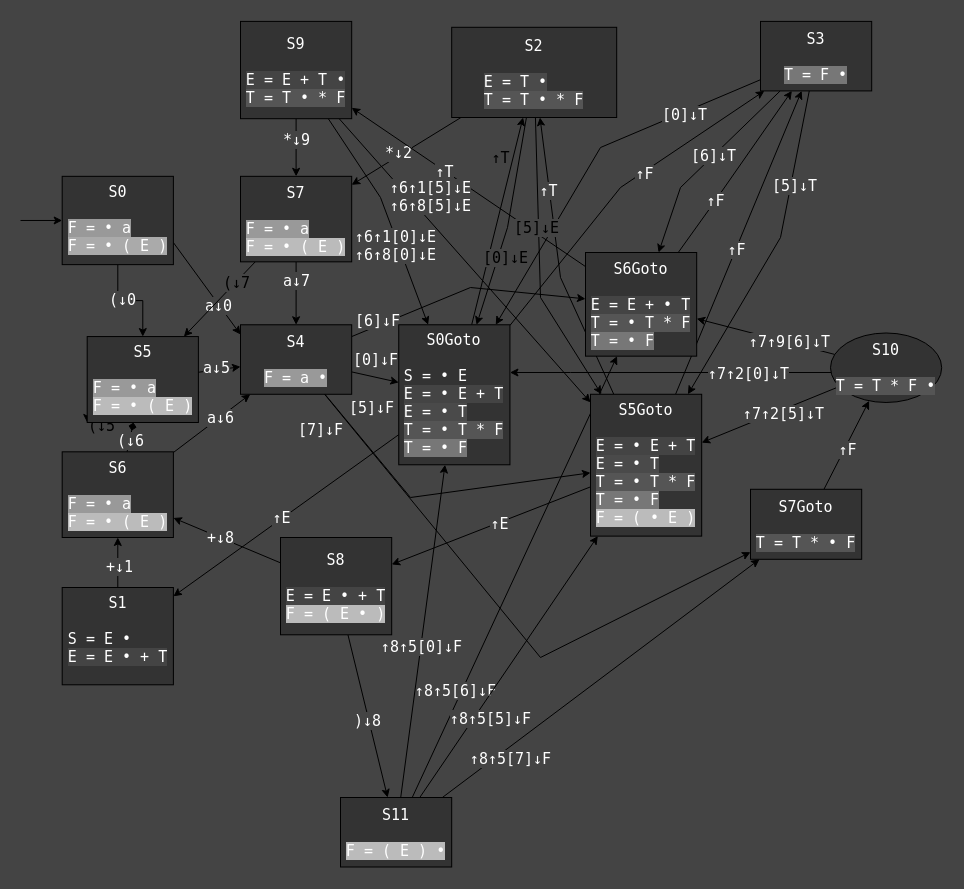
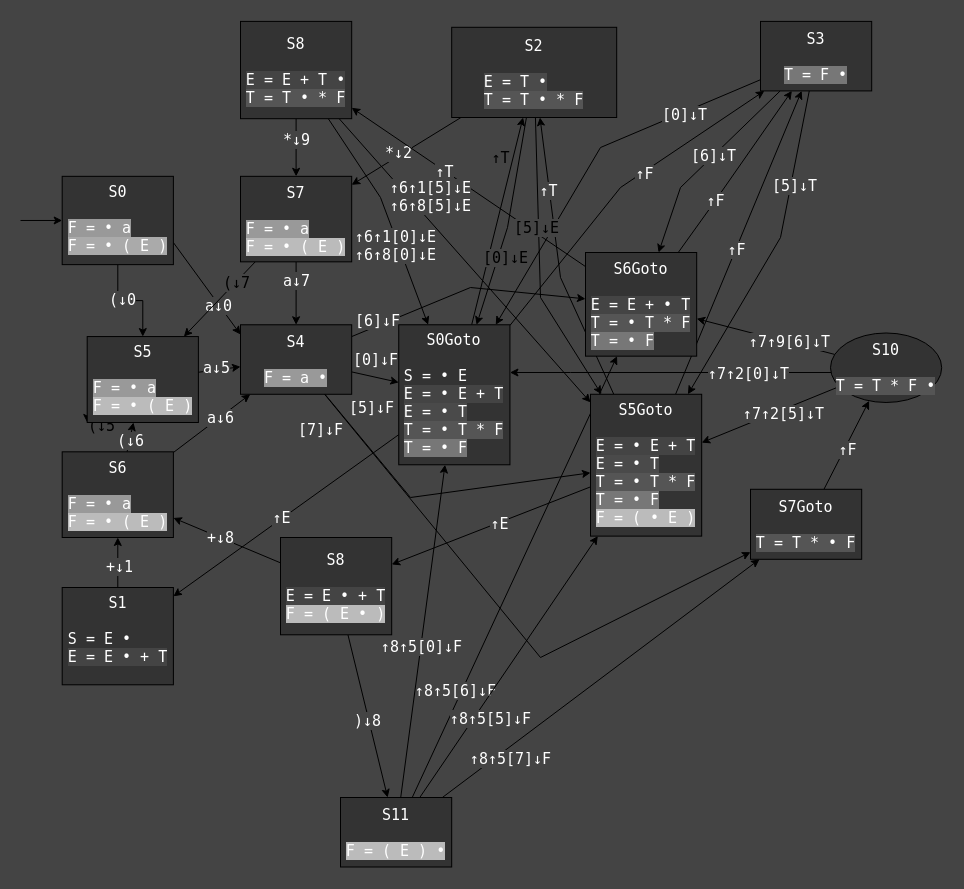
- <mxCell id="55" value="&lt;div style=&quot;font-size: 15px;&quot;&gt;S9&lt;/div&gt;&lt;div align=&quot;left&quot; style=&quot;font-size: 15px;&quot;&gt;&lt;br style=&quot;font-size: 15px;&quot;&gt;&lt;/div&gt;&lt;div align=&quot;left&quot; style=&quot;font-size: 15px;&quot;&gt;&lt;span style=&quot;font-size: 15px; background-color: rgb(68, 68, 68);&quot;&gt;E = E + T •&lt;/span&gt;&lt;/div&gt;&lt;div align=&quot;left&quot; style=&quot;font-size: 15px;&quot;&gt;&lt;span style=&quot;background-color: rgb(85, 85, 85); font-size: 15px;&quot;&gt;T = T&amp;nbsp;• * F&lt;/span&gt;&lt;/div&gt;" style="rounded=0;whiteSpace=wrap;html=1;fontFamily=monospace;spacingLeft=0;fontSize=15;fillColor=#333333;fontColor=#FFFFFF;" parent="1" vertex="1"><mxGeometry x="240.004" y="20.903" width="111.186" height="97.29" as="geometry" /></mxCell>
+ <mxCell id="55" value="&lt;div style=&quot;font-size: 15px;&quot;&gt;S8&lt;/div&gt;&lt;div align=&quot;left&quot; style=&quot;font-size: 15px;&quot;&gt;&lt;br style=&quot;font-size: 15px;&quot;&gt;&lt;/div&gt;&lt;div align=&quot;left&quot; style=&quot;font-size: 15px;&quot;&gt;&lt;span style=&quot;font-size: 15px; background-color: rgb(68, 68, 68);&quot;&gt;E = E + T •&lt;/span&gt;&lt;/div&gt;&lt;div align=&quot;left&quot; style=&quot;font-size: 15px;&quot;&gt;&lt;span style=&quot;background-color: rgb(85, 85, 85); font-size: 15px;&quot;&gt;T = T&amp;nbsp;• * F&lt;/span&gt;&lt;/div&gt;" style="rounded=0;whiteSpace=wrap;html=1;fontFamily=monospace;spacingLeft=0;fontSize=15;fillColor=#333333;fontColor=#FFFFFF;" parent="1" vertex="1"><mxGeometry x="240.004" y="20.903" width="111.186" height="97.29" as="geometry" /></mxCell>
- <mxCell id="46" style="rounded=0;orthogonalLoop=1;jettySize=auto;html=1;fontFamily=monospace;spacingLeft=0;fontSize=15;fontColor=#FFFFFF;endArrow=diamond;" parent="1" source="48" target="20" edge="1"><mxGeometry relative="1" as="geometry" /></mxCell>
+ <mxCell id="46" style="rounded=0;orthogonalLoop=1;jettySize=auto;html=1;fontFamily=monospace;spacingLeft=0;fontSize=15;fontColor=#FFFFFF;" parent="1" source="48" target="20" edge="1"><mxGeometry relative="1" as="geometry" /></mxCell>
